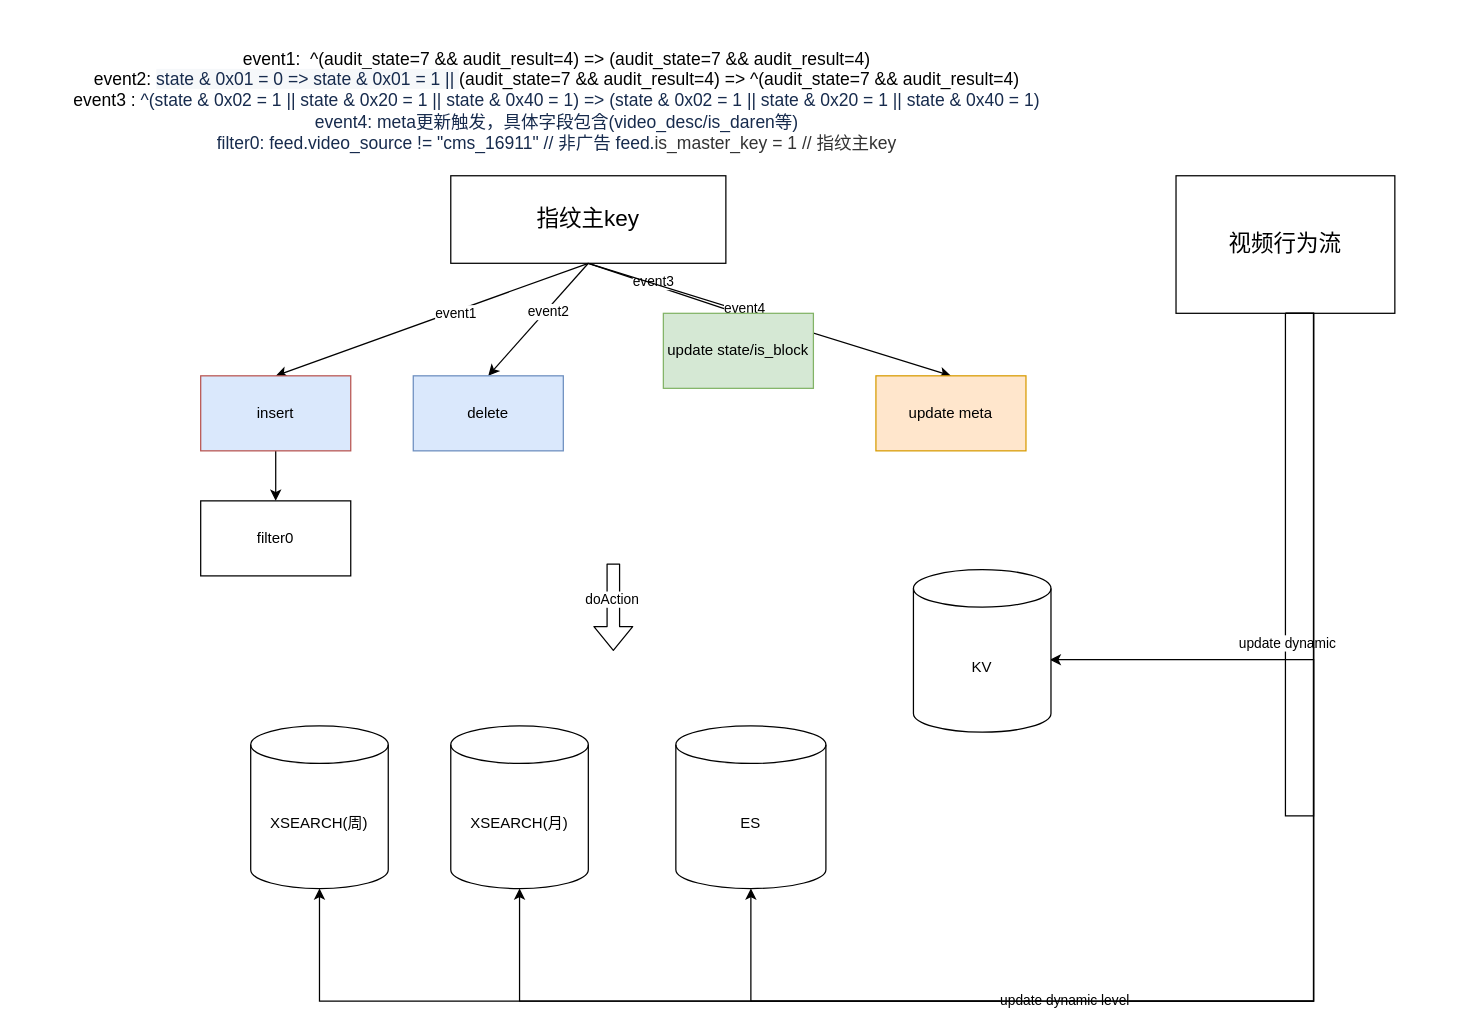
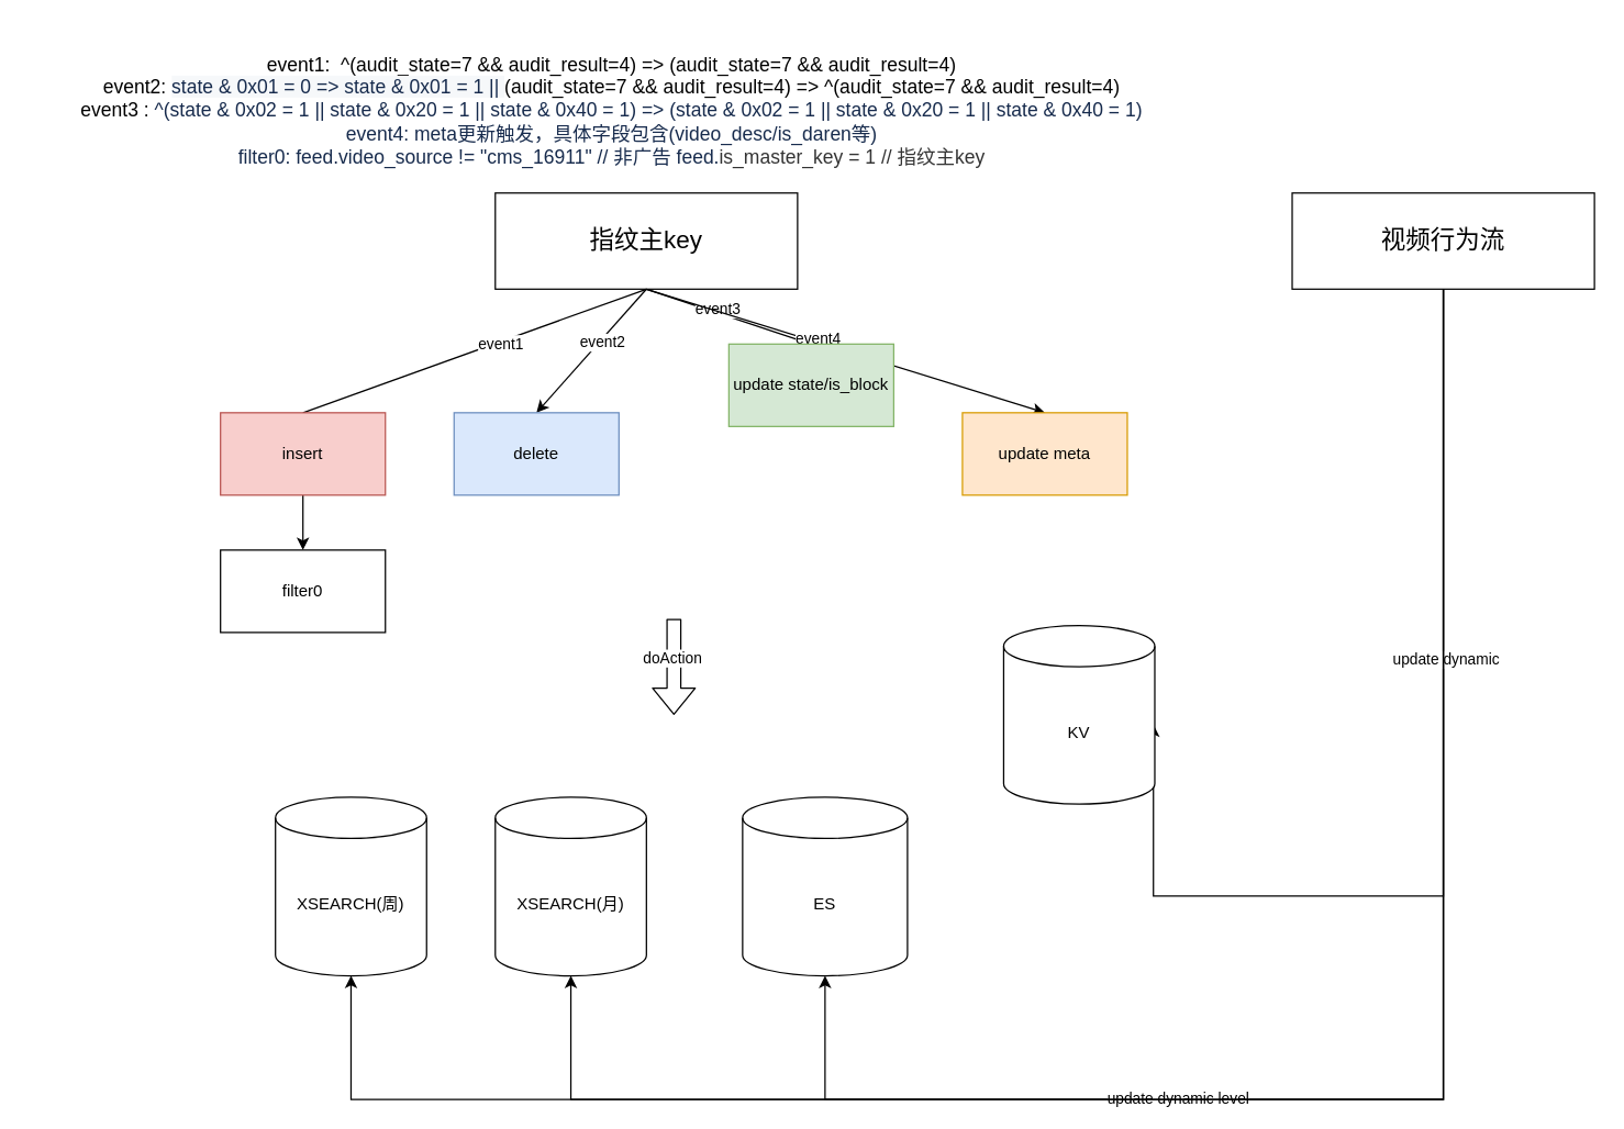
- <mxCell id="5" value="&lt;font style=&quot;font-size: 18px&quot;&gt;视频行为流&lt;/font&gt;" style="rounded=0;whiteSpace=wrap;html=1;" vertex="1" parent="1"><mxGeometry x="940" y="140" width="175" height="110" as="geometry" /></mxCell>
+ <mxCell id="5" value="&lt;font style=&quot;font-size: 18px&quot;&gt;视频行为流&lt;/font&gt;" style="rounded=0;whiteSpace=wrap;html=1;" vertex="1" parent="1"><mxGeometry x="940" y="140" width="220" height="70" as="geometry" /></mxCell>
- <mxCell id="6" value="" style="endArrow=classic;html=1;exitX=0.5;exitY=1;exitDx=0;exitDy=0;entryX=0.5;entryY=0;entryDx=0;entryDy=0;" edge="1" parent="1" source="2" target="19"><mxGeometry width="50" height="50" relative="1" as="geometry"><mxPoint x="670" y="480" as="sourcePoint" /><mxPoint y="360" as="targetPoint" x="280" /></mxGeometry></mxCell>
+ <mxCell id="6" value="" style="endArrow=none;html=1;exitX=0.5;exitY=1;exitDx=0;exitDy=0;entryX=0.5;entryY=0;entryDx=0;entryDy=0;" edge="1" parent="1" source="2" target="19"><mxGeometry width="50" height="50" relative="1" as="geometry"><mxPoint x="670" y="480" as="sourcePoint" /><mxPoint y="360" as="targetPoint" x="280" /></mxGeometry></mxCell>
- <mxCell id="19" value="insert" style="rounded=0;whiteSpace=wrap;html=1;fillColor=#dae8fc;strokeColor=#b85450;" vertex="1" parent="1"><mxGeometry x="160" y="300" width="120" height="60" as="geometry" /></mxCell>
+ <mxCell id="19" value="insert" style="rounded=0;whiteSpace=wrap;html=1;fillColor=#f8cecc;strokeColor=#b85450;" vertex="1" parent="1"><mxGeometry x="160" y="300" width="120" height="60" as="geometry" /></mxCell>
